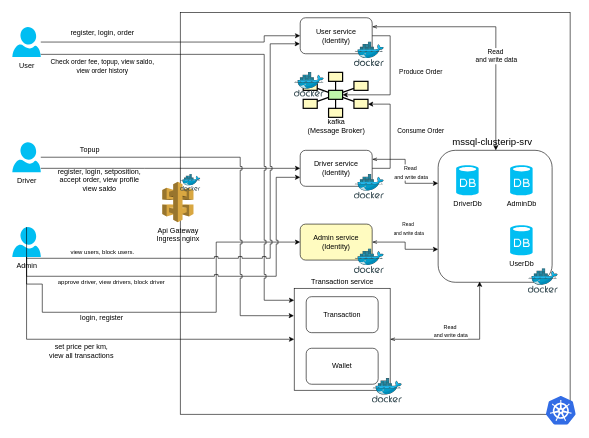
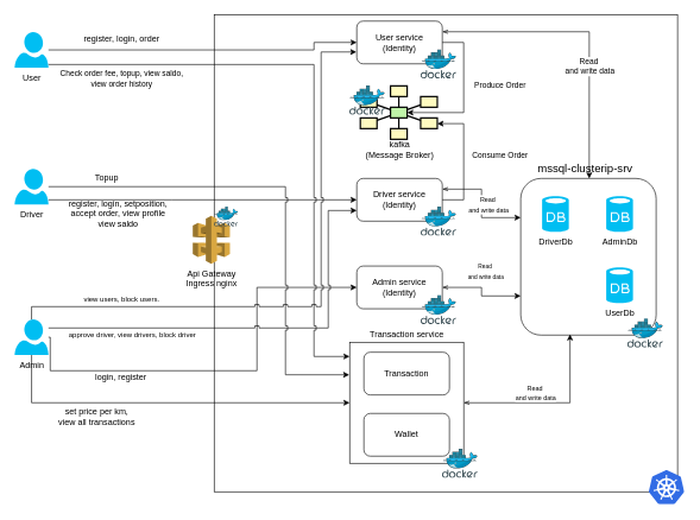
- <mxCell id="6" value="Admin" style="verticalLabelPosition=bottom;html=1;verticalAlign=top;align=center;strokeColor=none;fillColor=#00BEF2;shape=mxgraph.azure.user;" vertex="1" parent="1"><mxGeometry x="20" y="378" width="47.5" height="50" as="geometry" /></mxCell>
+ <mxCell id="6" value="Admin" style="verticalLabelPosition=bottom;html=1;verticalAlign=top;align=center;strokeColor=none;fillColor=#00BEF2;shape=mxgraph.azure.user;" vertex="1" parent="1"><mxGeometry x="20" y="448" width="47.5" height="50" as="geometry" /></mxCell>
- <mxCell id="52" value="Admin service&lt;br&gt;(Identity)" style="rounded=1;whiteSpace=wrap;html=1;fillColor=#fffbc0;" vertex="1" parent="51"><mxGeometry width="120" height="60" as="geometry" /></mxCell>
+ <mxCell id="52" value="Admin service&lt;br&gt;(Identity)" style="rounded=1;whiteSpace=wrap;html=1;" vertex="1" parent="51"><mxGeometry width="120" height="60" as="geometry" /></mxCell>
